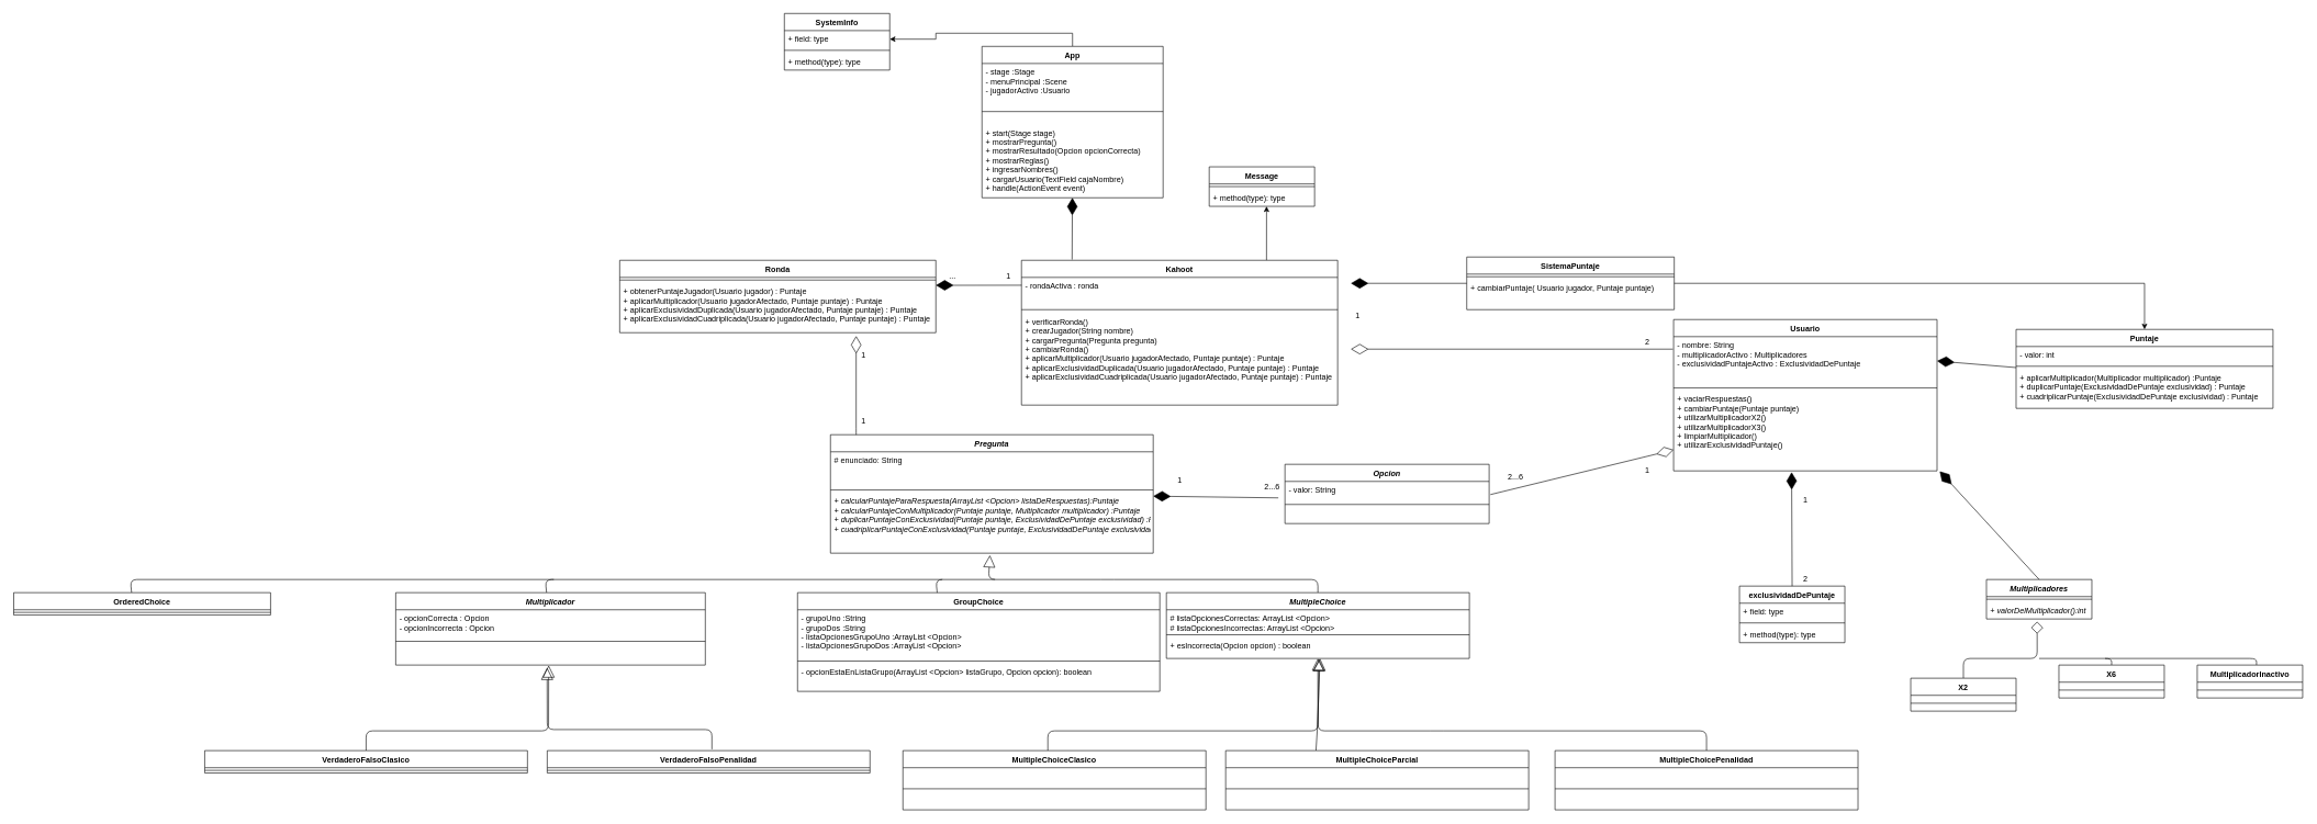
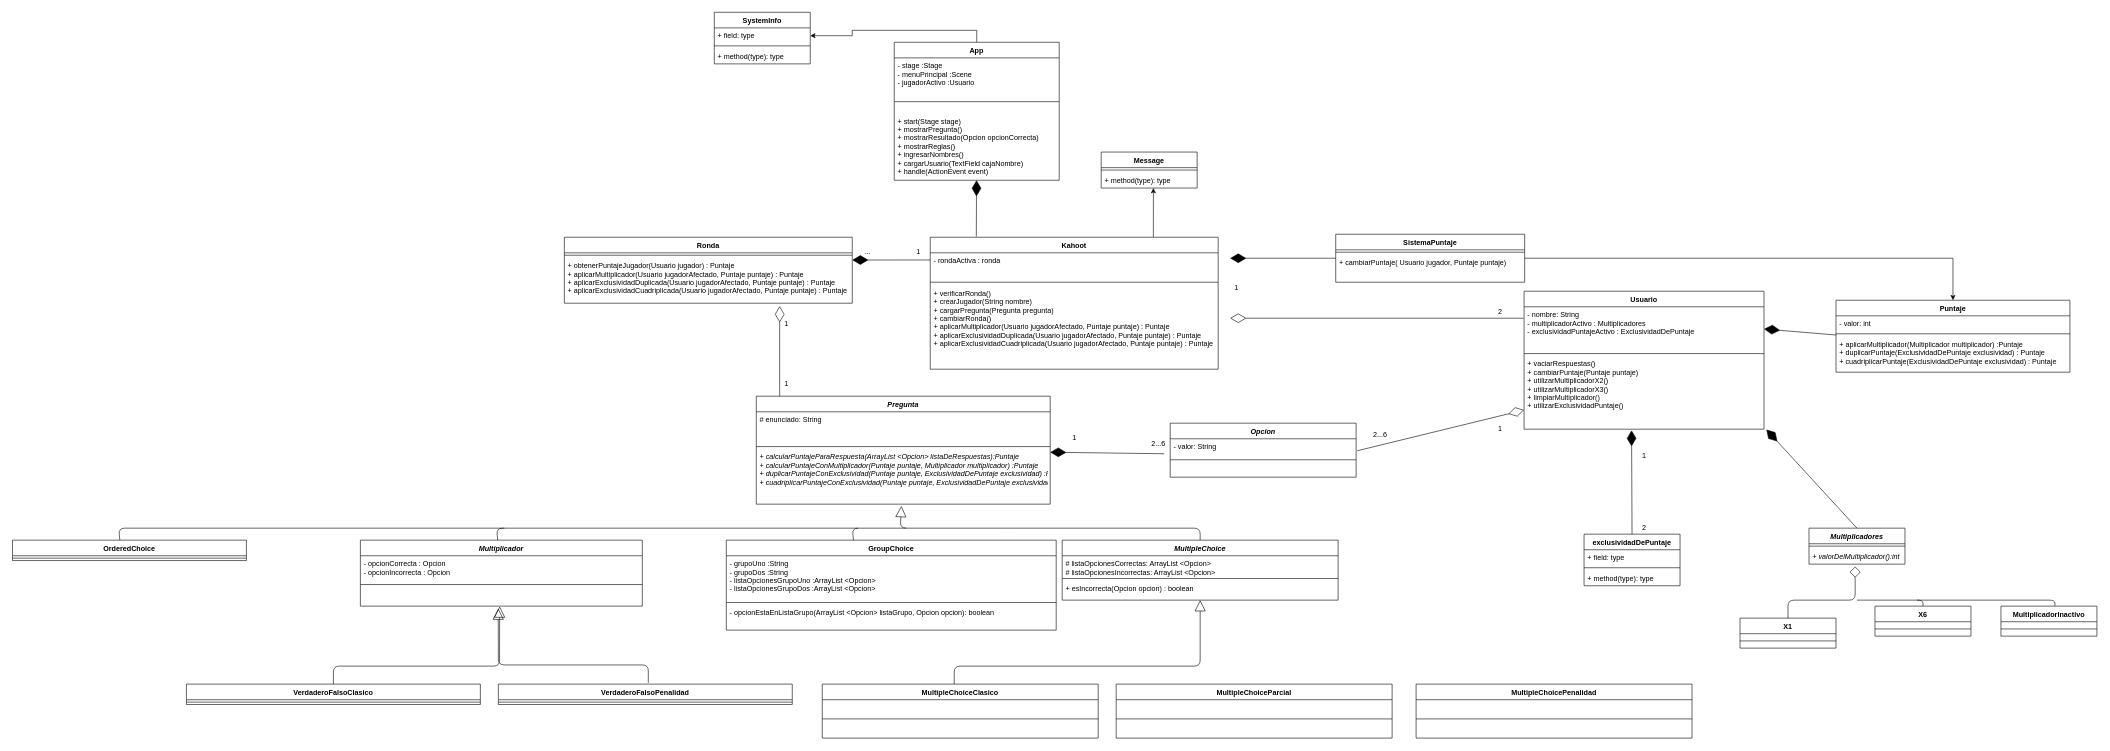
- <mxCell id="108" value="X2" style="swimlane;fontStyle=1;align=center;verticalAlign=top;childLayout=stackLayout;horizontal=1;startSize=26;horizontalStack=0;resizeParent=1;resizeParentMax=0;resizeLast=0;collapsible=1;marginBottom=0;" vertex="1" parent="1"><mxGeometry x="2900" y="1030" width="160" height="50" as="geometry" /></mxCell>
+ <mxCell id="108" value="X1" style="swimlane;fontStyle=1;align=center;verticalAlign=top;childLayout=stackLayout;horizontal=1;startSize=26;horizontalStack=0;resizeParent=1;resizeParentMax=0;resizeLast=0;collapsible=1;marginBottom=0;" vertex="1" parent="1"><mxGeometry x="2900" y="1030" width="160" height="50" as="geometry" /></mxCell>
- <mxCell id="11" value="" style="endArrow=block;endSize=16;endFill=0;html=1;entryX=0.504;entryY=1.031;entryDx=0;entryDy=0;exitX=0.5;exitY=0;exitDx=0;exitDy=0;entryPerimeter=0;" edge="1" parent="1" source="53" target="45"><mxGeometry width="160" relative="1" as="geometry"><mxPoint x="2180" y="1160" as="sourcePoint" /><mxPoint x="2000" y="1070" as="targetPoint" /><Array as="points"><mxPoint x="2590" y="1110" /><mxPoint x="2180" y="1110" /><mxPoint x="2000" y="1110" /></Array></mxGeometry></mxCell>
- <mxCell id="12" value="" style="endArrow=block;endSize=16;endFill=0;html=1;entryX=0.507;entryY=1;entryDx=0;entryDy=0;exitX=0.298;exitY=0;exitDx=0;exitDy=0;exitPerimeter=0;entryPerimeter=0;" edge="1" parent="1" source="51" target="45"><mxGeometry width="160" relative="1" as="geometry"><mxPoint x="1999" y="1130" as="sourcePoint" /><mxPoint x="1999" y="1070" as="targetPoint" /><Array as="points"><mxPoint x="1999" y="1110" /></Array></mxGeometry></mxCell>
